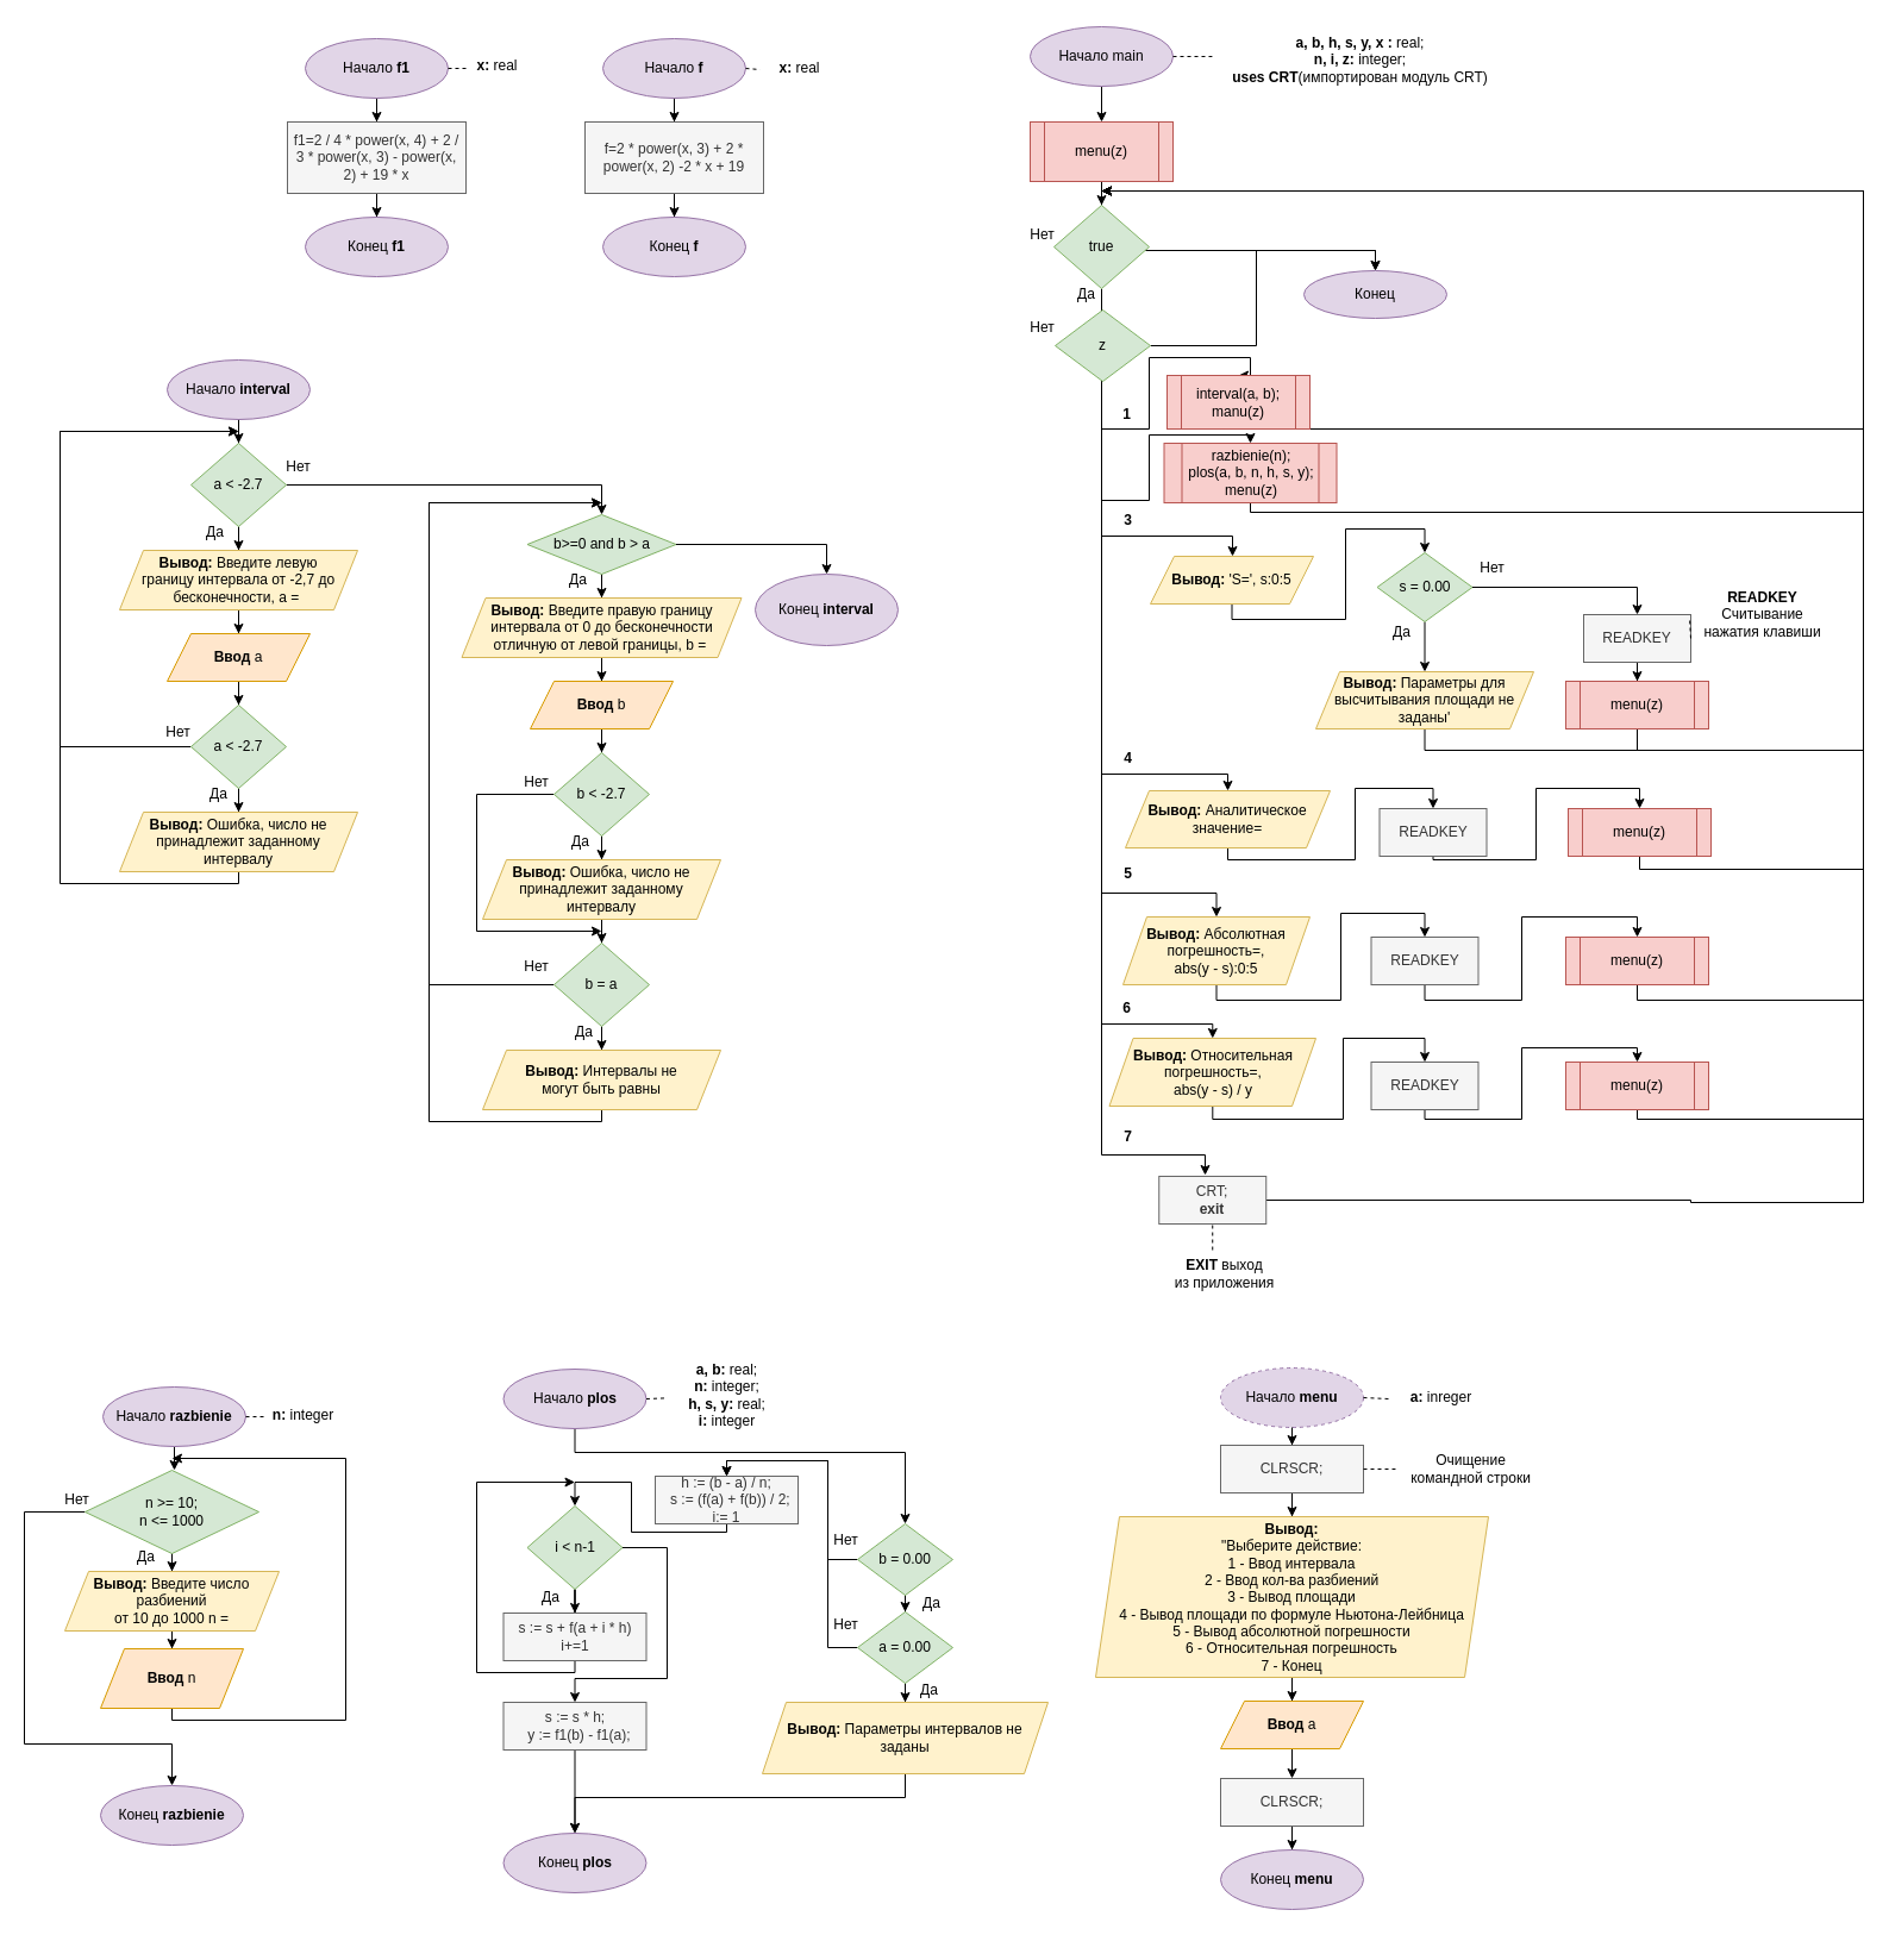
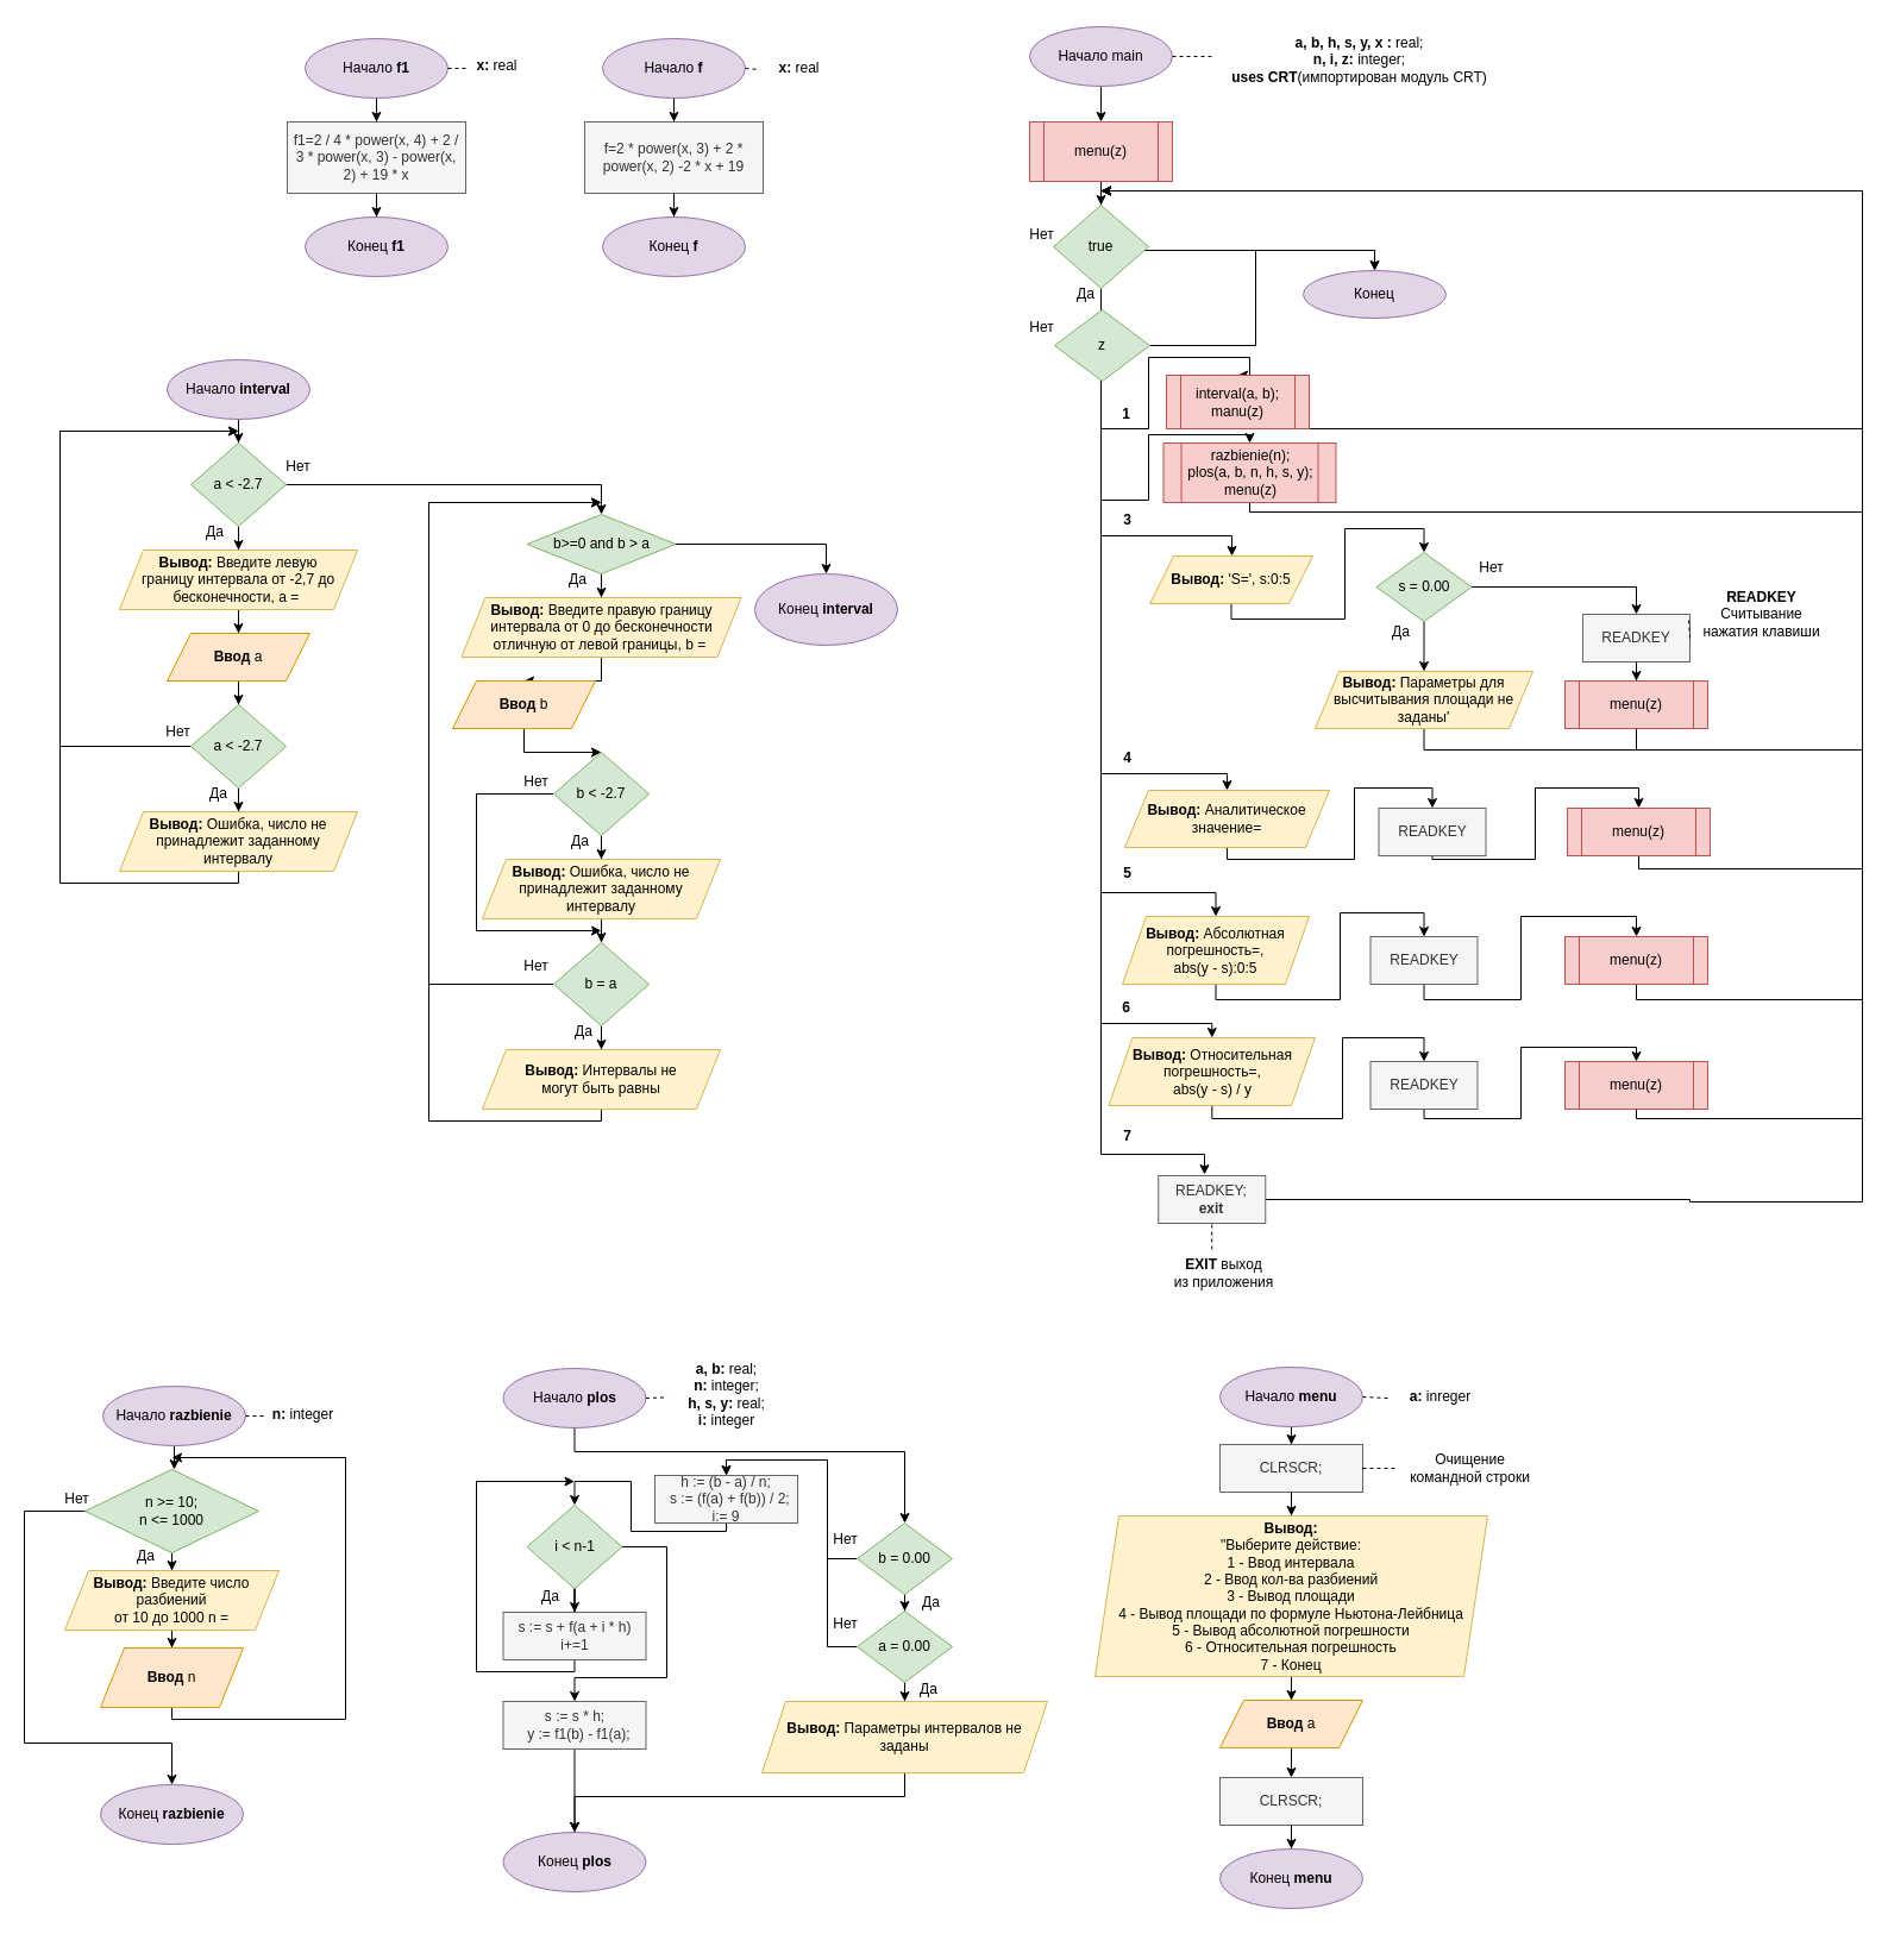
- <mxCell id="47" value="&lt;b&gt;Ввод&lt;/b&gt; b" style="shape=parallelogram;perimeter=parallelogramPerimeter;whiteSpace=wrap;html=1;fixedSize=1;fillColor=#ffe6cc;strokeColor=#d79b00;" parent="1" vertex="1"><mxGeometry x="445" y="572" width="120" height="40" as="geometry" /></mxCell>
+ <mxCell id="47" value="&lt;b&gt;Ввод&lt;/b&gt; b" style="shape=parallelogram;perimeter=parallelogramPerimeter;whiteSpace=wrap;html=1;fixedSize=1;fillColor=#ffe6cc;strokeColor=#d79b00;" parent="1" vertex="1"><mxGeometry x="380" y="572" width="120" height="40" as="geometry" /></mxCell>
- <mxCell id="169" value="&lt;div&gt;CRT;&lt;/div&gt;&lt;div&gt;&lt;b&gt;exit&lt;/b&gt;&lt;br&gt;&lt;/div&gt;" style="whiteSpace=wrap;html=1;fillColor=#f5f5f5;fontColor=#333333;strokeColor=#666666;" parent="1" vertex="1"><mxGeometry x="973.25" y="988" width="90" height="40" as="geometry" /></mxCell>
+ <mxCell id="169" value="&lt;div&gt;READKEY;&lt;/div&gt;&lt;div&gt;&lt;b&gt;exit&lt;/b&gt;&lt;br&gt;&lt;/div&gt;" style="whiteSpace=wrap;html=1;fillColor=#f5f5f5;fontColor=#333333;strokeColor=#666666;" parent="1" vertex="1"><mxGeometry x="973.25" y="988" width="90" height="40" as="geometry" /></mxCell>
- <mxCell id="83" value="Начало&amp;nbsp;&lt;b&gt;menu&lt;/b&gt;" style="ellipse;whiteSpace=wrap;html=1;fillColor=#e1d5e7;strokeColor=#9673a6;dashed=1;" parent="1" vertex="1"><mxGeometry x="1025" y="1149" width="120" height="50" as="geometry" /></mxCell>
+ <mxCell id="83" value="Начало&amp;nbsp;&lt;b&gt;menu&lt;/b&gt;" style="ellipse;whiteSpace=wrap;html=1;fillColor=#e1d5e7;strokeColor=#9673a6;" parent="1" vertex="1"><mxGeometry x="1025" y="1149" width="120" height="50" as="geometry" /></mxCell>
- <mxCell id="111" value="h := (b - a) / n;&lt;br&gt;&amp;nbsp; s := (f(a) + f(b)) / 2;&lt;br&gt;i:= 1" style="whiteSpace=wrap;html=1;fillColor=#f5f5f5;fontColor=#333333;strokeColor=#666666;" parent="1" vertex="1"><mxGeometry x="550" y="1240" width="120" height="40" as="geometry" /></mxCell>
+ <mxCell id="111" value="h := (b - a) / n;&lt;br&gt;&amp;nbsp; s := (f(a) + f(b)) / 2;&lt;br&gt;i:= 9" style="whiteSpace=wrap;html=1;fillColor=#f5f5f5;fontColor=#333333;strokeColor=#666666;" parent="1" vertex="1"><mxGeometry x="550" y="1240" width="120" height="40" as="geometry" /></mxCell>
